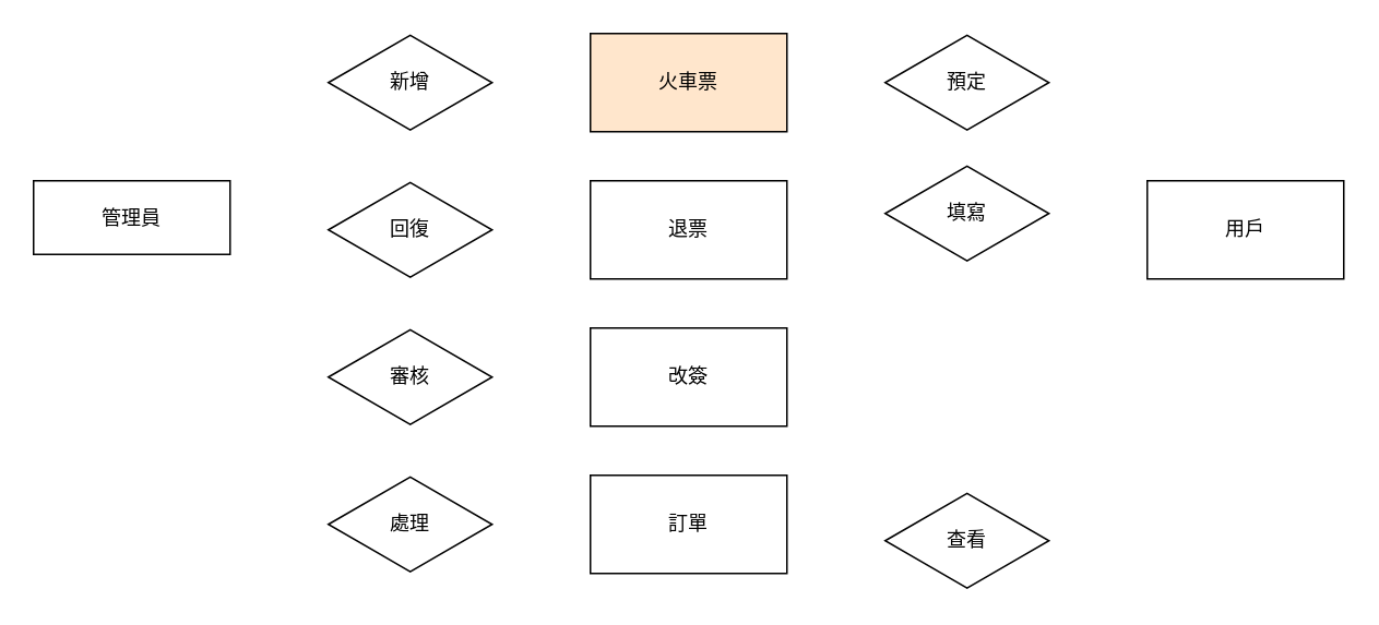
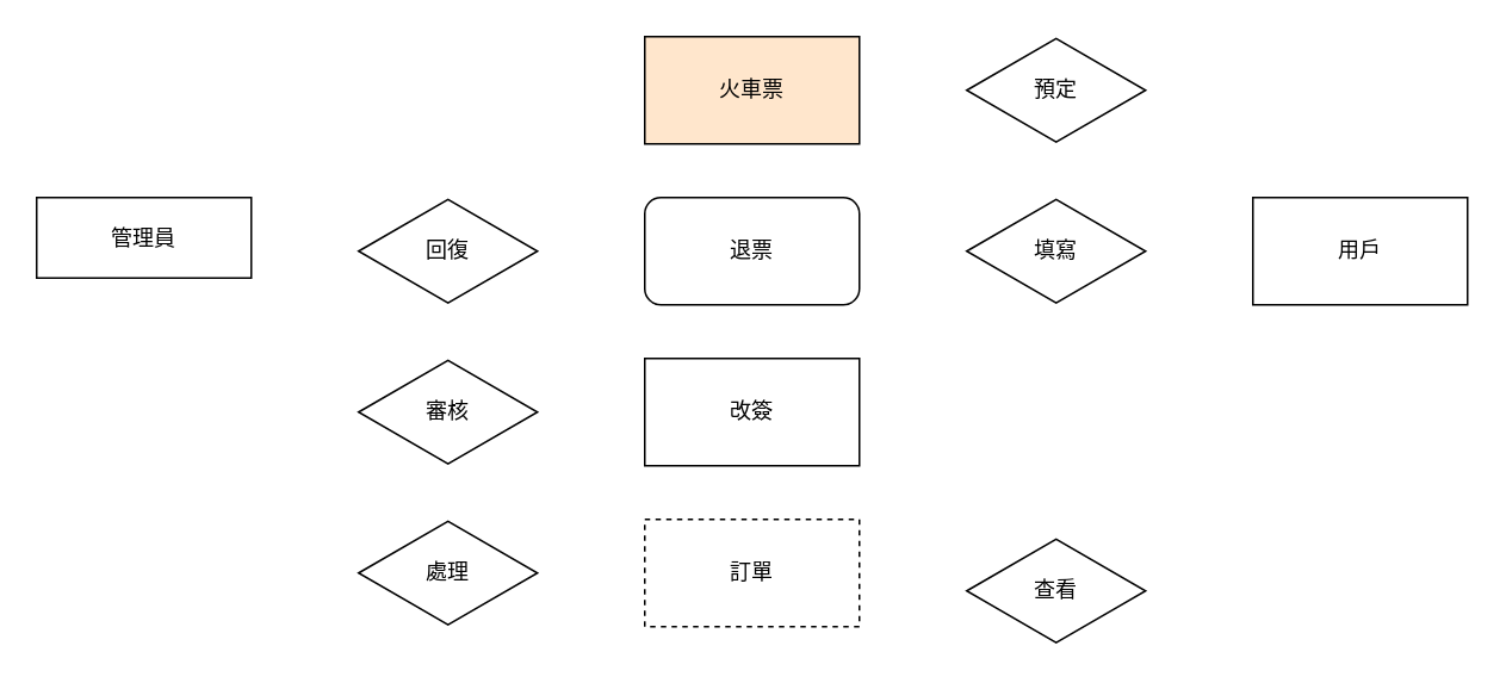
- <mxCell id="8" value="&lt;font style=&quot;vertical-align: inherit;&quot;&gt;&lt;font style=&quot;vertical-align: inherit;&quot;&gt;新增&lt;/font&gt;&lt;/font&gt;" style="html=1;whiteSpace=wrap;aspect=fixed;shape=isoRectangle;" vertex="1" parent="1"><mxGeometry x="200" y="20" width="100" height="60" as="geometry" /></mxCell>
- <mxCell id="10" value="&lt;font style=&quot;vertical-align: inherit;&quot;&gt;&lt;font style=&quot;vertical-align: inherit;&quot;&gt;填寫&lt;/font&gt;&lt;/font&gt;" style="html=1;whiteSpace=wrap;aspect=fixed;shape=isoRectangle;" vertex="1" parent="1"><mxGeometry x="540" y="100" width="100" height="60" as="geometry" /></mxCell>
+ <mxCell id="10" value="&lt;font style=&quot;vertical-align: inherit;&quot;&gt;&lt;font style=&quot;vertical-align: inherit;&quot;&gt;填寫&lt;/font&gt;&lt;/font&gt;" style="html=1;whiteSpace=wrap;aspect=fixed;shape=isoRectangle;" vertex="1" parent="1"><mxGeometry x="540" y="110" width="100" height="60" as="geometry" /></mxCell>
- <mxCell id="4" value="&lt;font style=&quot;vertical-align: inherit;&quot;&gt;&lt;font style=&quot;vertical-align: inherit;&quot;&gt;退票&lt;/font&gt;&lt;/font&gt;" style="rounded=0;whiteSpace=wrap;html=1;" vertex="1" parent="1"><mxGeometry x="360" y="110" width="120" height="60" as="geometry" /></mxCell>
+ <mxCell id="4" value="&lt;font style=&quot;vertical-align: inherit;&quot;&gt;&lt;font style=&quot;vertical-align: inherit;&quot;&gt;退票&lt;/font&gt;&lt;/font&gt;" style="whiteSpace=wrap;html=1;rounded=1;" vertex="1" parent="1"><mxGeometry x="360" y="110" width="120" height="60" as="geometry" /></mxCell>
- <mxCell id="5" value="&lt;font style=&quot;vertical-align: inherit;&quot;&gt;&lt;font style=&quot;vertical-align: inherit;&quot;&gt;&lt;font style=&quot;vertical-align: inherit;&quot;&gt;&lt;font style=&quot;vertical-align: inherit;&quot;&gt;訂單&lt;/font&gt;&lt;/font&gt;&lt;/font&gt;&lt;/font&gt;" style="rounded=0;whiteSpace=wrap;html=1;" vertex="1" parent="1"><mxGeometry x="360" y="290" width="120" height="60" as="geometry" /></mxCell>
+ <mxCell id="5" value="&lt;font style=&quot;vertical-align: inherit;&quot;&gt;&lt;font style=&quot;vertical-align: inherit;&quot;&gt;&lt;font style=&quot;vertical-align: inherit;&quot;&gt;&lt;font style=&quot;vertical-align: inherit;&quot;&gt;訂單&lt;/font&gt;&lt;/font&gt;&lt;/font&gt;&lt;/font&gt;" style="rounded=0;whiteSpace=wrap;html=1;dashed=1;" vertex="1" parent="1"><mxGeometry x="360" y="290" width="120" height="60" as="geometry" /></mxCell>
